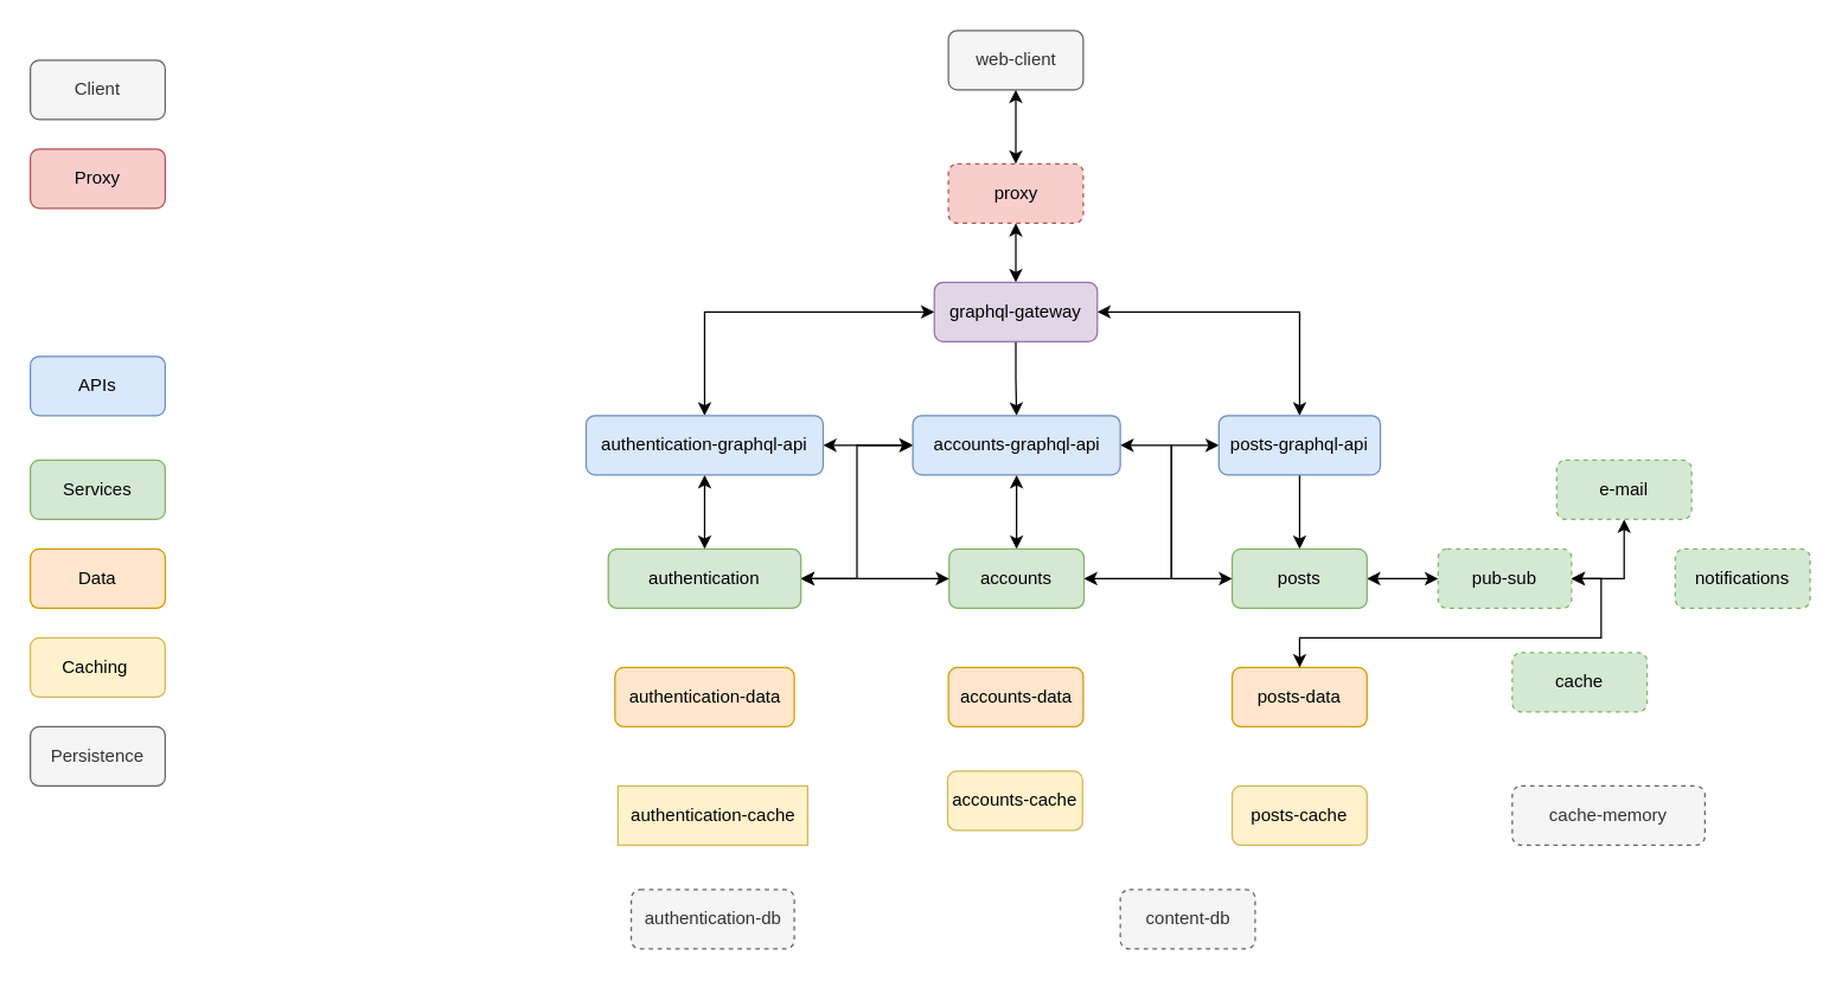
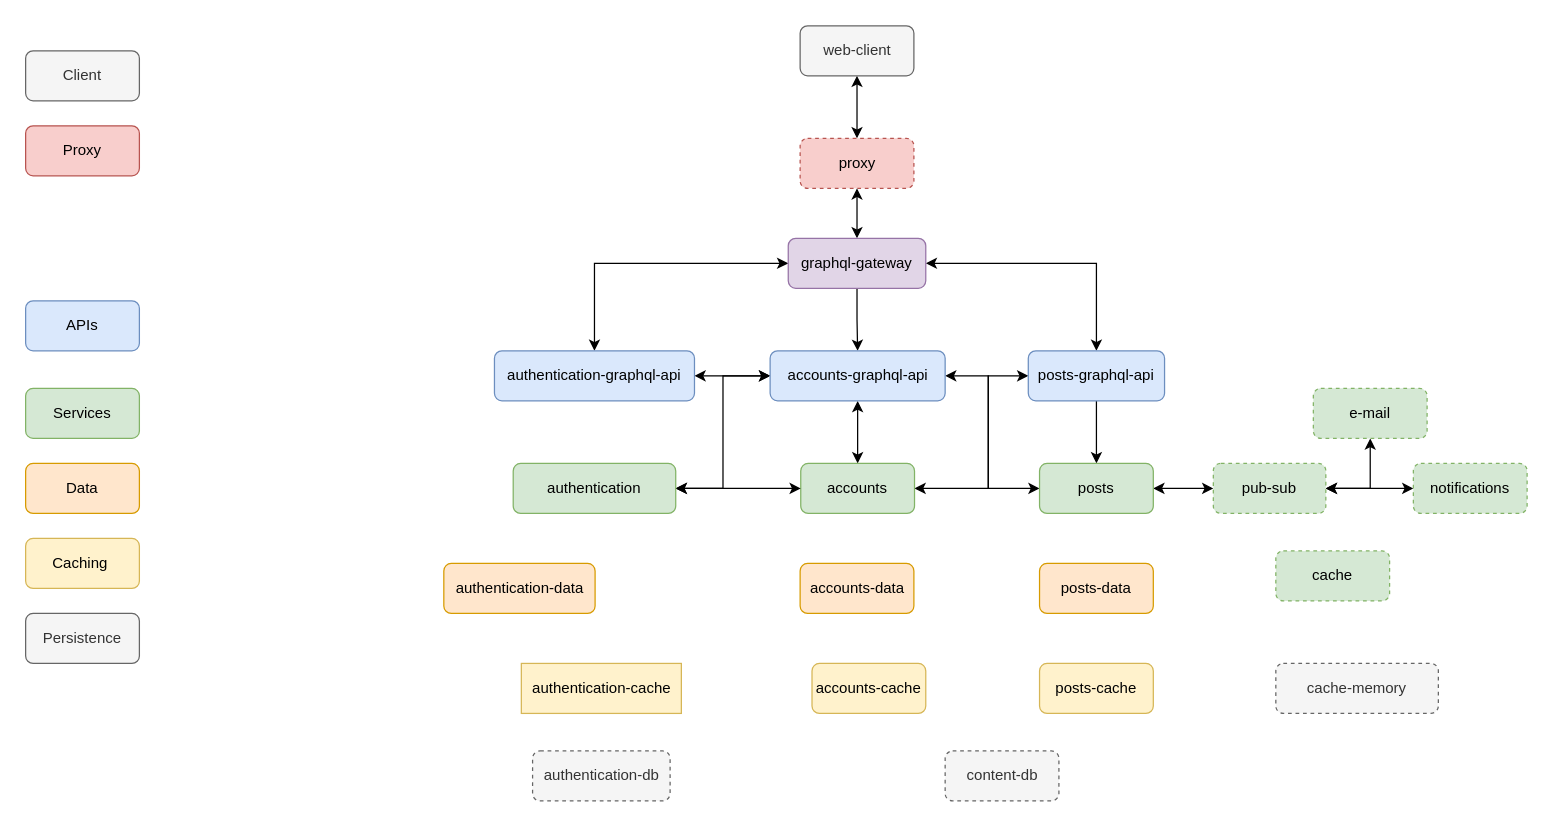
- <mxCell id="39" style="edgeStyle=orthogonalEdgeStyle;rounded=0;orthogonalLoop=1;jettySize=auto;html=1;exitX=0.5;exitY=1;exitDx=0;exitDy=0;entryX=0.5;entryY=0;entryDx=0;entryDy=0;startArrow=classic;startFill=1;" edge="1" parent="1" source="40" target="42"><mxGeometry relative="1" as="geometry" /></mxCell>
- <mxCell id="34" style="edgeStyle=orthogonalEdgeStyle;rounded=0;orthogonalLoop=1;jettySize=auto;html=1;exitX=1;exitY=0.5;exitDx=0;exitDy=0;startArrow=classic;startFill=1;" edge="1" parent="1" source="36" target="27"><mxGeometry relative="1" as="geometry" /></mxCell>
+ <mxCell id="34" style="edgeStyle=orthogonalEdgeStyle;rounded=0;orthogonalLoop=1;jettySize=auto;html=1;exitX=1;exitY=0.5;exitDx=0;exitDy=0;entryX=0;entryY=0.5;entryDx=0;entryDy=0;startArrow=classic;startFill=1;" edge="1" parent="1" source="36" target="38"><mxGeometry relative="1" as="geometry" /></mxCell>
- <mxCell id="44" value="authentication-data" style="rounded=1;whiteSpace=wrap;html=1;fillColor=#ffe6cc;strokeColor=#d79b00;" vertex="1" parent="1"><mxGeometry x="414.5" y="450" width="121" height="40" as="geometry" /></mxCell>
+ <mxCell id="44" value="authentication-data" style="rounded=1;whiteSpace=wrap;html=1;fillColor=#ffe6cc;strokeColor=#d79b00;" vertex="1" parent="1"><mxGeometry x="354.5" y="450" width="121" height="40" as="geometry" /></mxCell>
- <mxCell id="24" value="accounts-cache" style="rounded=1;whiteSpace=wrap;html=1;fillColor=#fff2cc;strokeColor=#d6b656;" vertex="1" parent="1"><mxGeometry x="639" y="520" width="91" height="40" as="geometry" /></mxCell>
+ <mxCell id="24" value="accounts-cache" style="rounded=1;whiteSpace=wrap;html=1;fillColor=#fff2cc;strokeColor=#d6b656;" vertex="1" parent="1"><mxGeometry x="649" y="530" width="91" height="40" as="geometry" /></mxCell>
